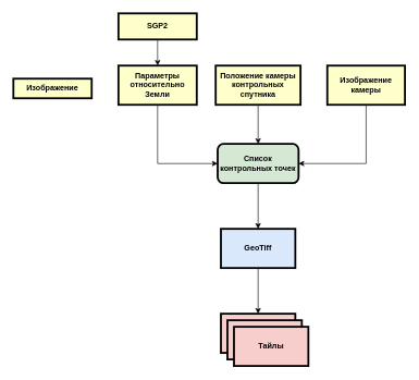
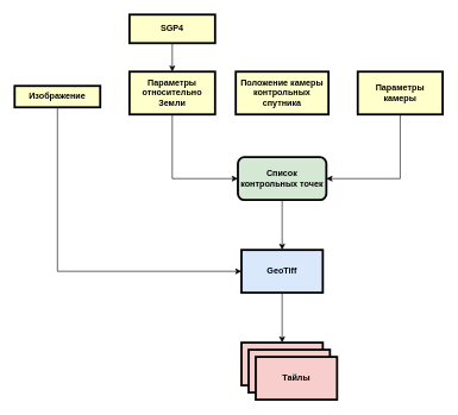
- <mxCell id="7" value="SGP2" style="whiteSpace=wrap;align=center;verticalAlign=middle;fontStyle=1;strokeWidth=3;fillColor=#FFFFCC" vertex="1" parent="1"><mxGeometry x="181" y="20" width="120" height="40" as="geometry" /></mxCell>
+ <mxCell id="7" value="SGP4" style="whiteSpace=wrap;align=center;verticalAlign=middle;fontStyle=1;strokeWidth=3;fillColor=#FFFFCC" vertex="1" parent="1"><mxGeometry x="181" y="20" width="120" height="40" as="geometry" /></mxCell>
- <mxCell id="11" value="Изображение камеры" style="whiteSpace=wrap;align=center;verticalAlign=middle;fontStyle=1;strokeWidth=3;fillColor=#FFFFCC" vertex="1" parent="1"><mxGeometry x="501" y="100" width="119" height="60" as="geometry" /></mxCell>
+ <mxCell id="11" value="Параметры камеры" style="whiteSpace=wrap;align=center;verticalAlign=middle;fontStyle=1;strokeWidth=3;fillColor=#FFFFCC" vertex="1" parent="1"><mxGeometry x="501" y="100" width="119" height="60" as="geometry" /></mxCell>
- <mxCell id="8" style="edgeStyle=orthogonalEdgeStyle;rounded=0;orthogonalLoop=1;jettySize=auto;html=1;entryX=0.5;entryY=0;entryDx=0;entryDy=0;" edge="1" parent="1" source="9" target="13"><mxGeometry relative="1" as="geometry" /></mxCell>
+ <mxCell id="2" style="edgeStyle=orthogonalEdgeStyle;rounded=0;orthogonalLoop=1;jettySize=auto;html=1;entryX=0;entryY=0.5;entryDx=0;entryDy=0;exitX=0.5;exitY=1;exitDx=0;exitDy=0;" edge="1" parent="1" source="3" target="15"><mxGeometry relative="1" as="geometry" /></mxCell>
